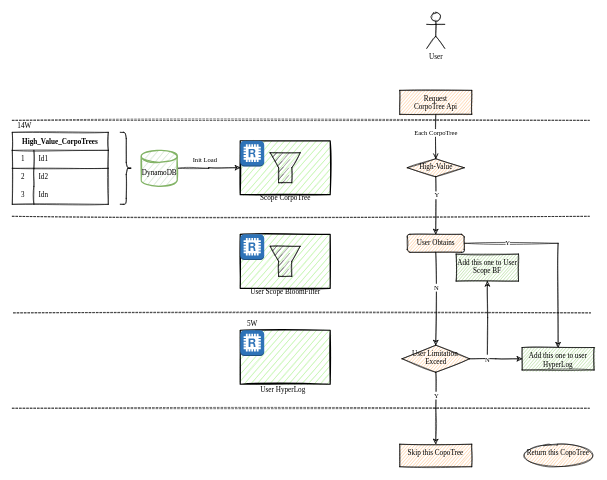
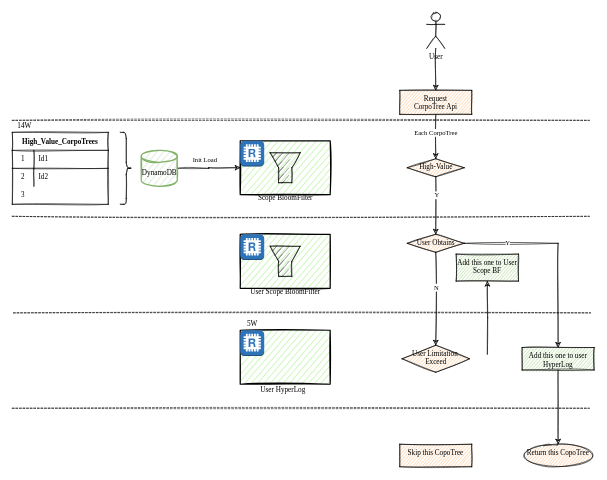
+ <mxCell id="26" value="" style="edgeStyle=orthogonalEdgeStyle;rounded=0;sketch=1;orthogonalLoop=1;jettySize=auto;html=1;fontFamily=Comic Sans MS;" edge="1" parent="1" source="27" target="30"><mxGeometry relative="1" as="geometry" /></mxCell>
- <mxCell id="28" value="" style="edgeStyle=orthogonalEdgeStyle;rounded=0;sketch=1;orthogonalLoop=1;jettySize=auto;html=1;fontFamily=Comic Sans MS;endArrow=open;" edge="1" parent="1" source="30" target="33"><mxGeometry relative="1" as="geometry" /></mxCell>
+ <mxCell id="28" value="" style="edgeStyle=orthogonalEdgeStyle;rounded=0;sketch=1;orthogonalLoop=1;jettySize=auto;html=1;fontFamily=Comic Sans MS;" edge="1" parent="1" source="30" target="33"><mxGeometry relative="1" as="geometry" /></mxCell>
- <mxCell id="15" value="Idn" style="shape=partialRectangle;html=1;whiteSpace=wrap;connectable=0;fillColor=none;top=0;left=0;bottom=0;right=0;align=left;spacingLeft=6;overflow=hidden;pointerEvents=1;sketch=1;fontFamily=Comic Sans MS;" vertex="1" parent="13"><mxGeometry x="36" width="124" height="30" as="geometry"><mxRectangle width="124" height="30" as="alternateBounds" /></mxGeometry></mxCell>
- <mxCell id="19" value="Scope CorpoTree" style="text;html=1;align=center;verticalAlign=middle;resizable=0;points=[];autosize=1;strokeColor=none;fillColor=none;fontFamily=Comic Sans MS;" vertex="1" parent="1"><mxGeometry x="415" y="320" width="120" height="20" as="geometry" /></mxCell>
+ <mxCell id="19" value="Scope BloomFilter" style="text;html=1;align=center;verticalAlign=middle;resizable=0;points=[];autosize=1;strokeColor=none;fillColor=none;fontFamily=Comic Sans MS;" vertex="1" parent="1"><mxGeometry x="415" y="320" width="120" height="20" as="geometry" /></mxCell>
- <mxCell id="38" value="User Obtains" style="whiteSpace=wrap;html=1;fontFamily=Comic Sans MS;verticalAlign=top;fillColor=#FFB570;sketch=1;rounded=1;" vertex="1" parent="1"><mxGeometry x="678.5" y="390" width="95" height="30" as="geometry" /></mxCell>
+ <mxCell id="38" value="User Obtains" style="rhombus;whiteSpace=wrap;html=1;fontFamily=Comic Sans MS;verticalAlign=top;fillColor=#FFB570;sketch=1;" vertex="1" parent="1"><mxGeometry x="678.5" y="390" width="95" height="30" as="geometry" /></mxCell>
- <mxCell id="39" value="" style="edgeStyle=orthogonalEdgeStyle;rounded=0;sketch=1;orthogonalLoop=1;jettySize=auto;html=1;fontFamily=Comic Sans MS;" edge="1" parent="1" source="44" target="48"><mxGeometry relative="1" as="geometry" /></mxCell>
- <mxCell id="40" value="N" style="edgeLabel;html=1;align=center;verticalAlign=middle;resizable=0;points=[];fontFamily=Comic Sans MS;" vertex="1" connectable="0" parent="39"><mxGeometry x="-0.338" y="-1" relative="1" as="geometry"><mxPoint as="offset" /></mxGeometry></mxCell>
- <mxCell id="41" style="edgeStyle=orthogonalEdgeStyle;rounded=0;sketch=1;orthogonalLoop=1;jettySize=auto;html=1;entryX=0.5;entryY=0;entryDx=0;entryDy=0;fontFamily=Comic Sans MS;" edge="1" parent="1" source="44" target="49"><mxGeometry relative="1" as="geometry" /></mxCell>
- <mxCell id="42" value="Y" style="edgeLabel;html=1;align=center;verticalAlign=middle;resizable=0;points=[];fontFamily=Comic Sans MS;" vertex="1" connectable="0" parent="41"><mxGeometry x="-0.363" relative="1" as="geometry"><mxPoint y="1" as="offset" /></mxGeometry></mxCell>
+ <mxCell id="47" style="edgeStyle=orthogonalEdgeStyle;rounded=0;sketch=1;orthogonalLoop=1;jettySize=auto;html=1;entryX=0.5;entryY=0;entryDx=0;entryDy=0;fontFamily=Comic Sans MS;" edge="1" parent="1" source="48" target="50"><mxGeometry relative="1" as="geometry" /></mxCell>
